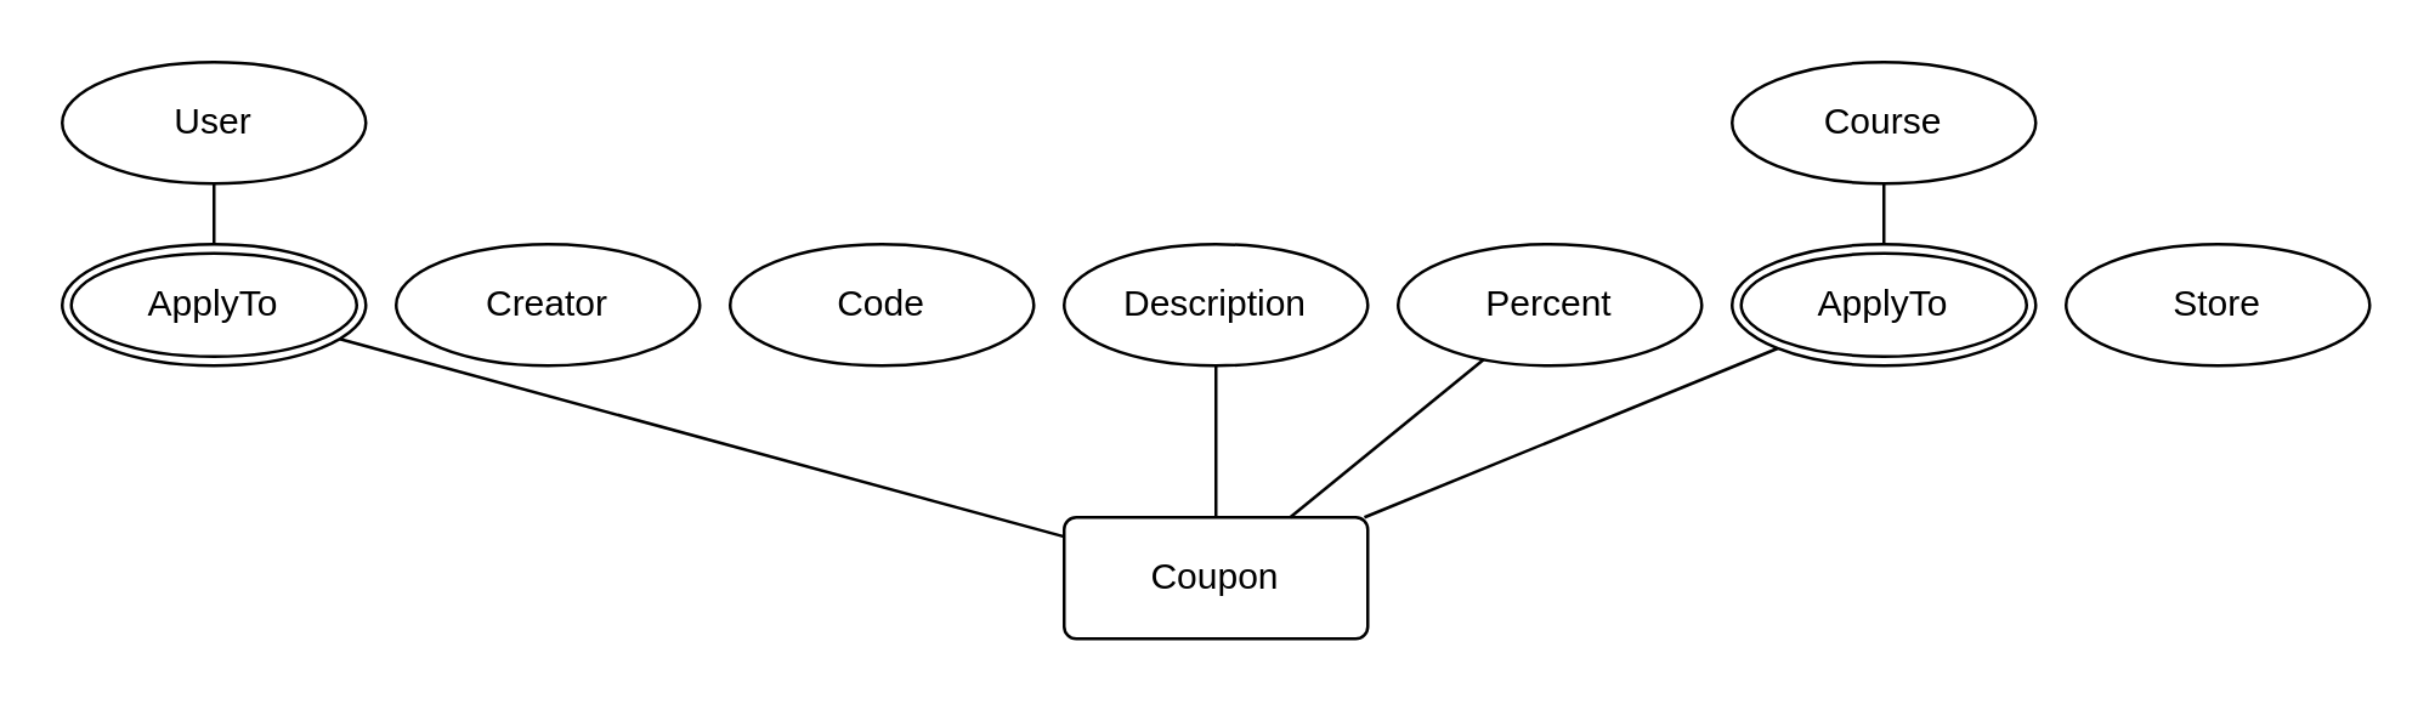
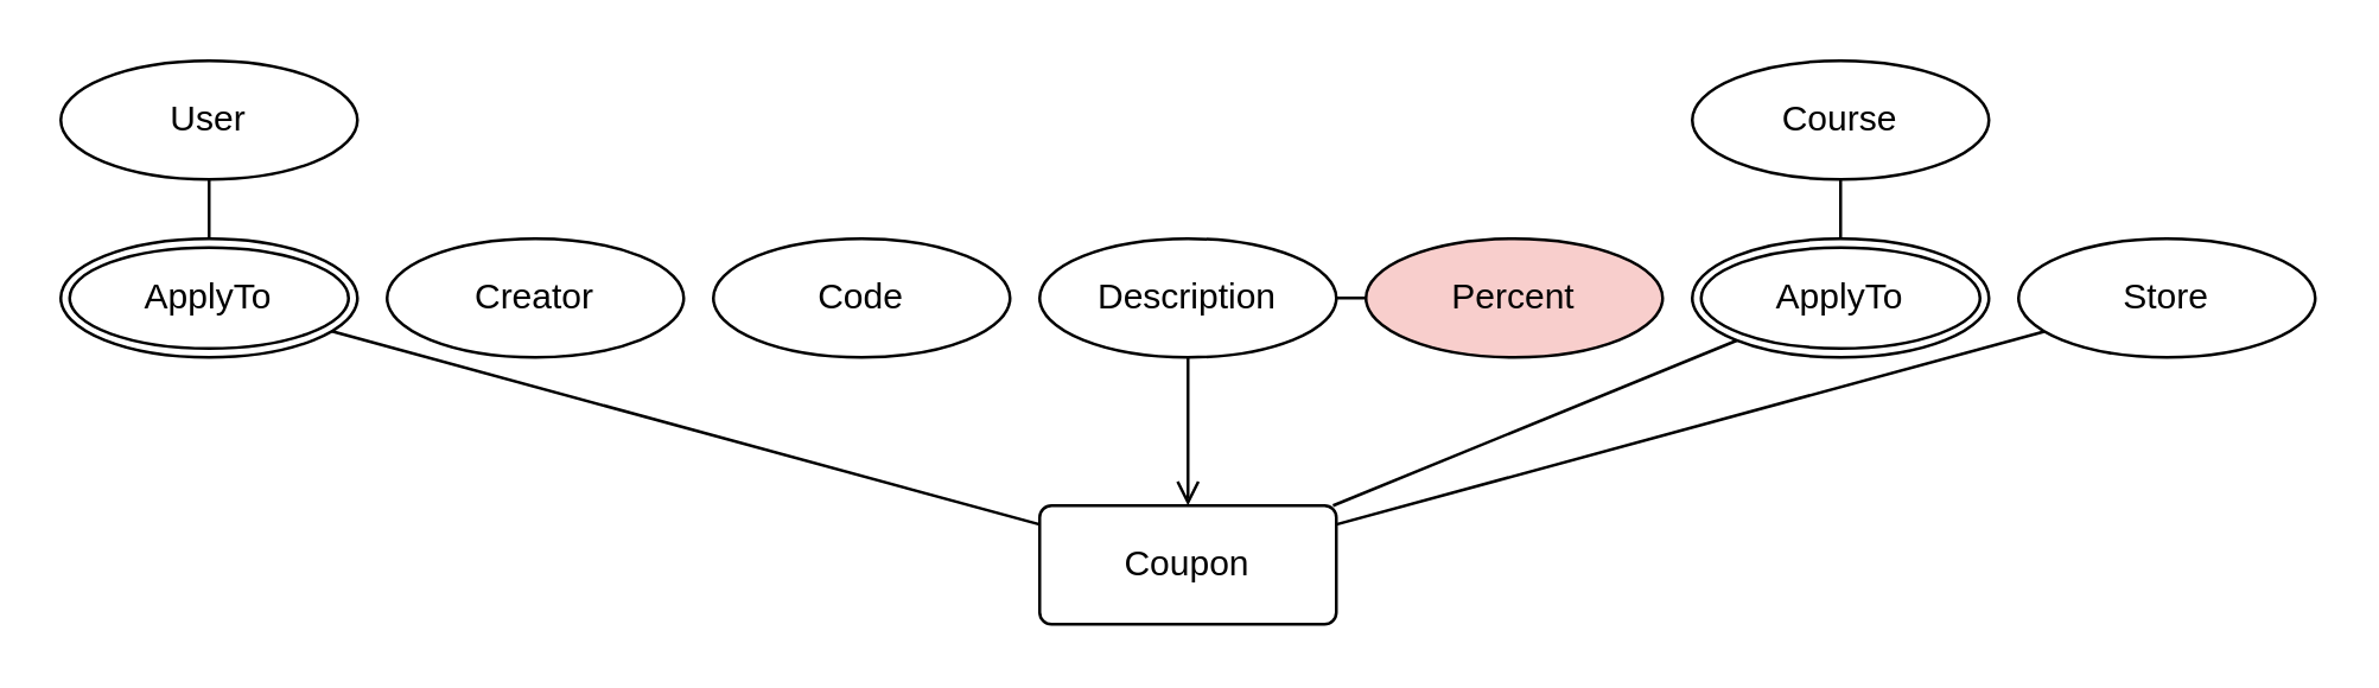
- <mxCell id="6" value="Percent" style="ellipse;whiteSpace=wrap;html=1;align=center;" parent="1" vertex="1"><mxGeometry x="460" y="80" width="100" height="40" as="geometry" /></mxCell>
+ <mxCell id="6" value="Percent" style="ellipse;whiteSpace=wrap;html=1;align=center;fillColor=#f8cecc;" parent="1" vertex="1"><mxGeometry x="460" y="80" width="100" height="40" as="geometry" /></mxCell>
- <mxCell id="11" value="" style="endArrow=none;html=1;rounded=0;" parent="1" source="6" target="2" edge="1"><mxGeometry relative="1" as="geometry"><mxPoint x="410" y="130" as="sourcePoint" /><mxPoint x="410" y="180" as="targetPoint" /></mxGeometry></mxCell>
+ <mxCell id="11" value="" style="endArrow=none;html=1;rounded=0;" parent="1" source="6" target="5" edge="1"><mxGeometry relative="1" as="geometry"><mxPoint x="410" y="130" as="sourcePoint" /><mxPoint x="410" y="180" as="targetPoint" /></mxGeometry></mxCell>
+ <mxCell id="18" value="" style="endArrow=none;html=1;rounded=0;" edge="1" parent="1" source="2" target="17"><mxGeometry width="50" height="50" relative="1" as="geometry"><mxPoint x="30" y="250" as="sourcePoint" /><mxPoint x="80" y="200" as="targetPoint" /></mxGeometry></mxCell>
- <mxCell id="10" value="" style="endArrow=none;html=1;rounded=0;" parent="1" source="5" target="2" edge="1"><mxGeometry relative="1" as="geometry"><mxPoint x="322" y="128" as="sourcePoint" /><mxPoint x="386" y="180" as="targetPoint" /></mxGeometry></mxCell>
+ <mxCell id="10" value="" style="endArrow=open;html=1;rounded=0;" parent="1" source="5" target="2" edge="1"><mxGeometry relative="1" as="geometry"><mxPoint x="322" y="128" as="sourcePoint" /><mxPoint x="386" y="180" as="targetPoint" /></mxGeometry></mxCell>
